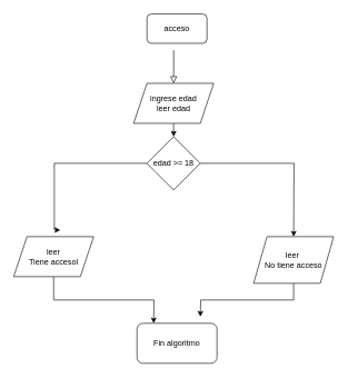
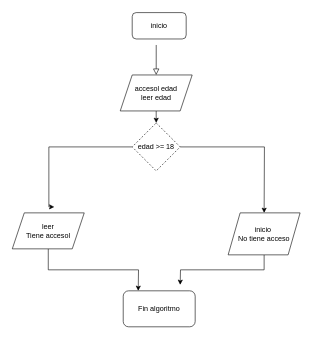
- <mxCell id="4" value="acceso" style="rounded=1;whiteSpace=wrap;html=1;" parent="1" vertex="1"><mxGeometry x="220" y="20" width="90" height="44" as="geometry" /></mxCell>
+ <mxCell id="4" value="inicio" style="rounded=1;whiteSpace=wrap;html=1;" parent="1" vertex="1"><mxGeometry x="220" y="20" width="90" height="44" as="geometry" /></mxCell>
- <mxCell id="6" value="ingrese edad&lt;div&gt;leer edad&lt;/div&gt;" style="shape=parallelogram;perimeter=parallelogramPerimeter;whiteSpace=wrap;html=1;fixedSize=1;size=20;" parent="1" vertex="1"><mxGeometry x="200" y="124" width="120" height="60" as="geometry" /></mxCell>
+ <mxCell id="6" value="accesol edad&lt;div&gt;leer edad&lt;/div&gt;" style="shape=parallelogram;perimeter=parallelogramPerimeter;whiteSpace=wrap;html=1;fixedSize=1;size=20;" parent="1" vertex="1"><mxGeometry x="200" y="124" width="120" height="60" as="geometry" /></mxCell>
- <mxCell id="9" value="edad &amp;gt;= 18" style="rhombus;whiteSpace=wrap;html=1;" parent="1" vertex="1"><mxGeometry x="220" y="204" width="80" height="80" as="geometry" /></mxCell>
+ <mxCell id="9" value="edad &amp;gt;= 18" style="rhombus;whiteSpace=wrap;html=1;dashed=1;" parent="1" vertex="1"><mxGeometry x="220" y="204" width="80" height="80" as="geometry" /></mxCell>
- <mxCell id="13" value="leer&amp;nbsp;&lt;br&gt;No tiene acceso" style="shape=parallelogram;perimeter=parallelogramPerimeter;whiteSpace=wrap;html=1;fixedSize=1;" vertex="1" parent="1"><mxGeometry x="380" y="354" width="120" height="70" as="geometry" /></mxCell>
+ <mxCell id="13" value="inicio&amp;nbsp;&lt;br&gt;No tiene acceso" style="shape=parallelogram;perimeter=parallelogramPerimeter;whiteSpace=wrap;html=1;fixedSize=1;" vertex="1" parent="1"><mxGeometry x="380" y="354" width="120" height="70" as="geometry" /></mxCell>
